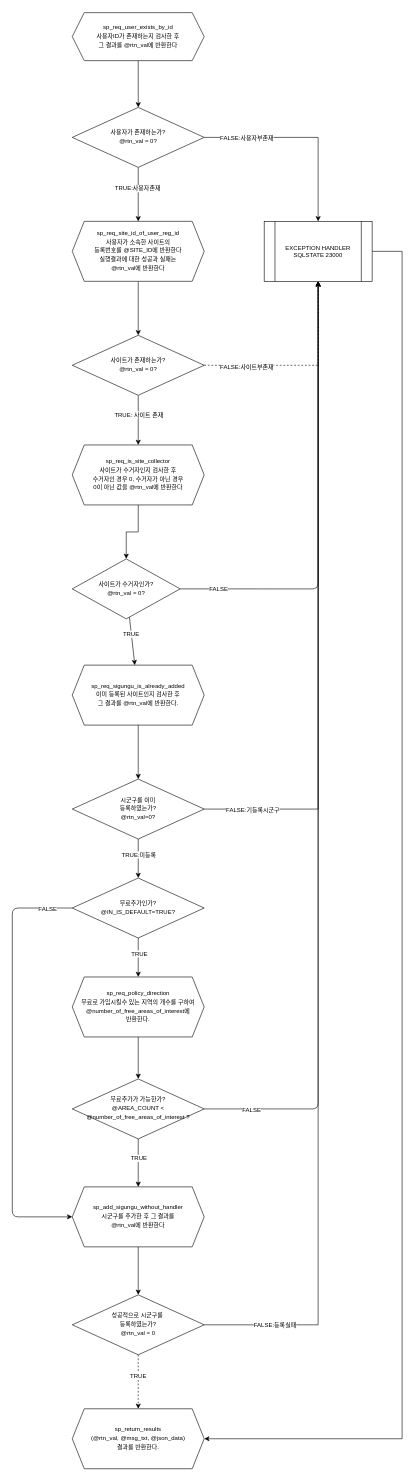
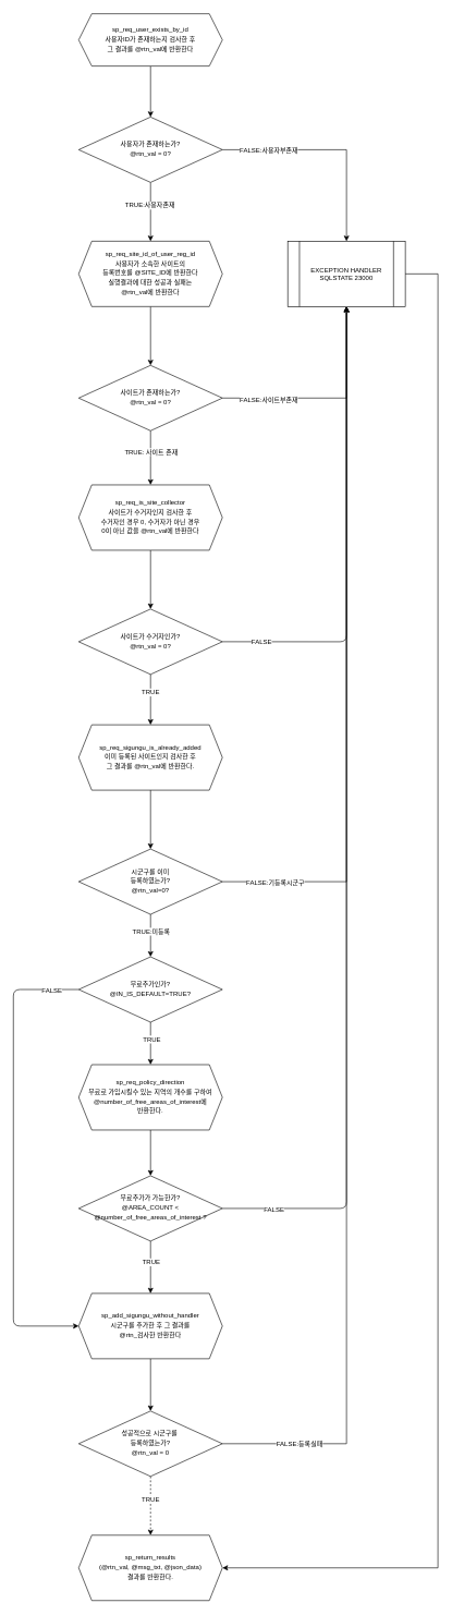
- <mxCell id="13" style="edgeStyle=orthogonalEdgeStyle;rounded=0;orthogonalLoop=1;jettySize=auto;html=1;exitX=1;exitY=0.5;exitDx=0;exitDy=0;entryX=0.5;entryY=1;entryDx=0;entryDy=0;fontSize=8;dashed=1;" parent="1" source="15" target="26" edge="1"><mxGeometry relative="1" as="geometry" /></mxCell>
+ <mxCell id="13" style="edgeStyle=orthogonalEdgeStyle;rounded=0;orthogonalLoop=1;jettySize=auto;html=1;exitX=1;exitY=0.5;exitDx=0;exitDy=0;entryX=0.5;entryY=1;entryDx=0;entryDy=0;fontSize=8;" parent="1" source="15" target="26" edge="1"><mxGeometry relative="1" as="geometry" /></mxCell>
- <mxCell id="39" value="&lt;font style=&quot;font-size: 10px&quot;&gt;사이트가 수거자인가?&lt;br&gt;@rtn_val = 0?&lt;/font&gt;" style="rhombus;whiteSpace=wrap;html=1;shadow=0;strokeWidth=1;spacing=6;spacingTop=-4;" vertex="1" parent="1"><mxGeometry x="120" y="930.86" width="180" height="100" as="geometry" /></mxCell>
+ <mxCell id="39" value="&lt;font style=&quot;font-size: 10px&quot;&gt;사이트가 수거자인가?&lt;br&gt;@rtn_val = 0?&lt;/font&gt;" style="rhombus;whiteSpace=wrap;html=1;shadow=0;strokeWidth=1;spacing=6;spacingTop=-4;" vertex="1" parent="1"><mxGeometry x="120" y="930.86" width="220" height="100" as="geometry" /></mxCell>
- <mxCell id="24" value="&lt;font style=&quot;font-size: 10px&quot;&gt;sp_add_sigungu_without_handler&lt;br&gt;시군구를 추가한 후 그 결과를 &lt;br&gt;@rtn_val에 반환한다&lt;br&gt;&lt;/font&gt;" style="shape=hexagon;perimeter=hexagonPerimeter2;whiteSpace=wrap;html=1;fixedSize=1;shadow=0;strokeWidth=1;spacing=6;spacingTop=-4;" parent="1" vertex="1"><mxGeometry x="120" y="1978" width="220" height="100" as="geometry" /></mxCell>
+ <mxCell id="24" value="&lt;font style=&quot;font-size: 10px&quot;&gt;sp_add_sigungu_without_handler&lt;br&gt;시군구를 추가한 후 그 결과를 &lt;br&gt;@rtn_검사한 반환한다&lt;br&gt;&lt;/font&gt;" style="shape=hexagon;perimeter=hexagonPerimeter2;whiteSpace=wrap;html=1;fixedSize=1;shadow=0;strokeWidth=1;spacing=6;spacingTop=-4;" parent="1" vertex="1"><mxGeometry x="120" y="1978" width="220" height="100" as="geometry" /></mxCell>
